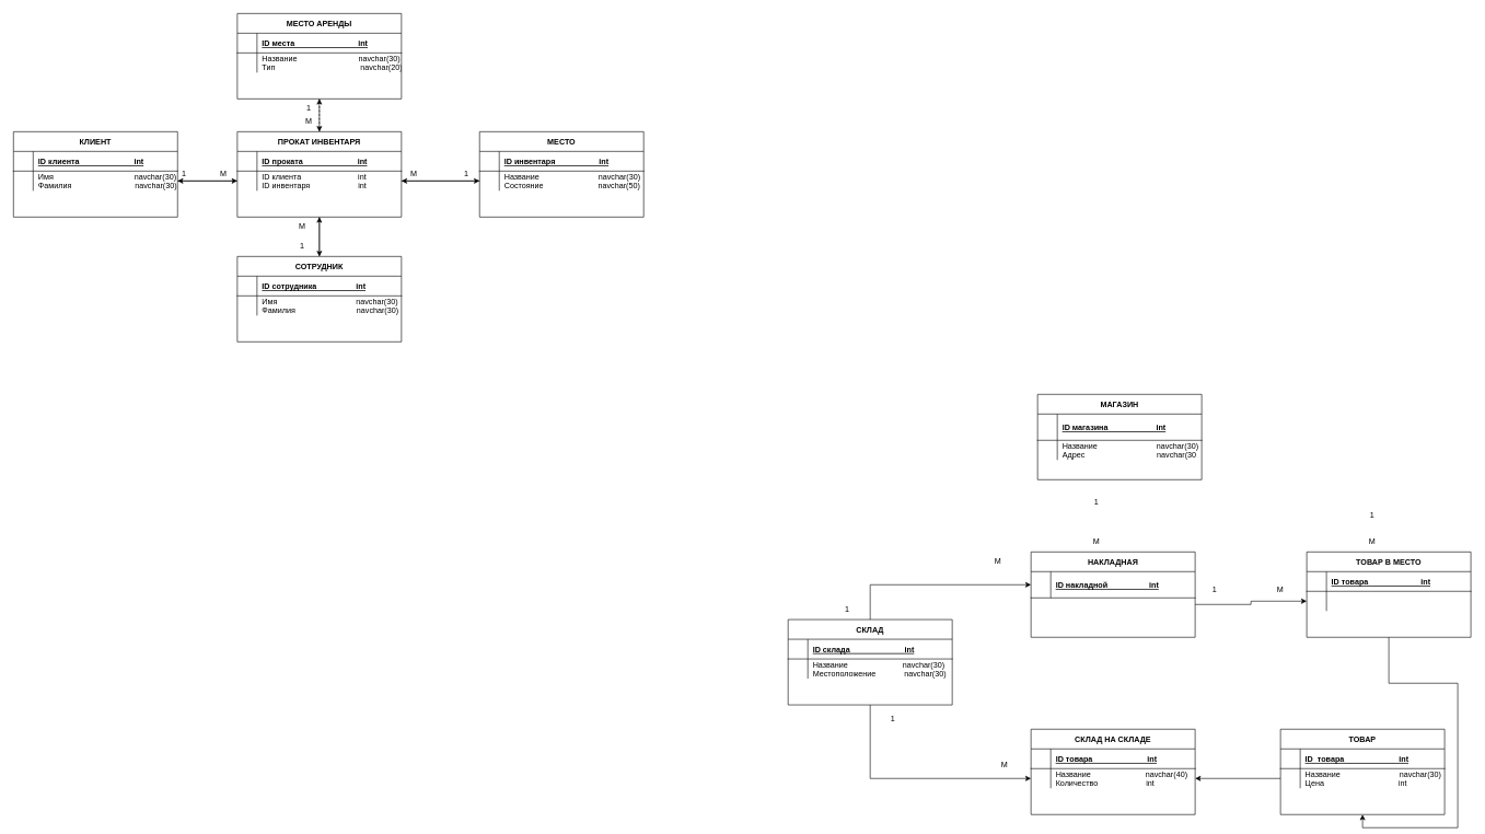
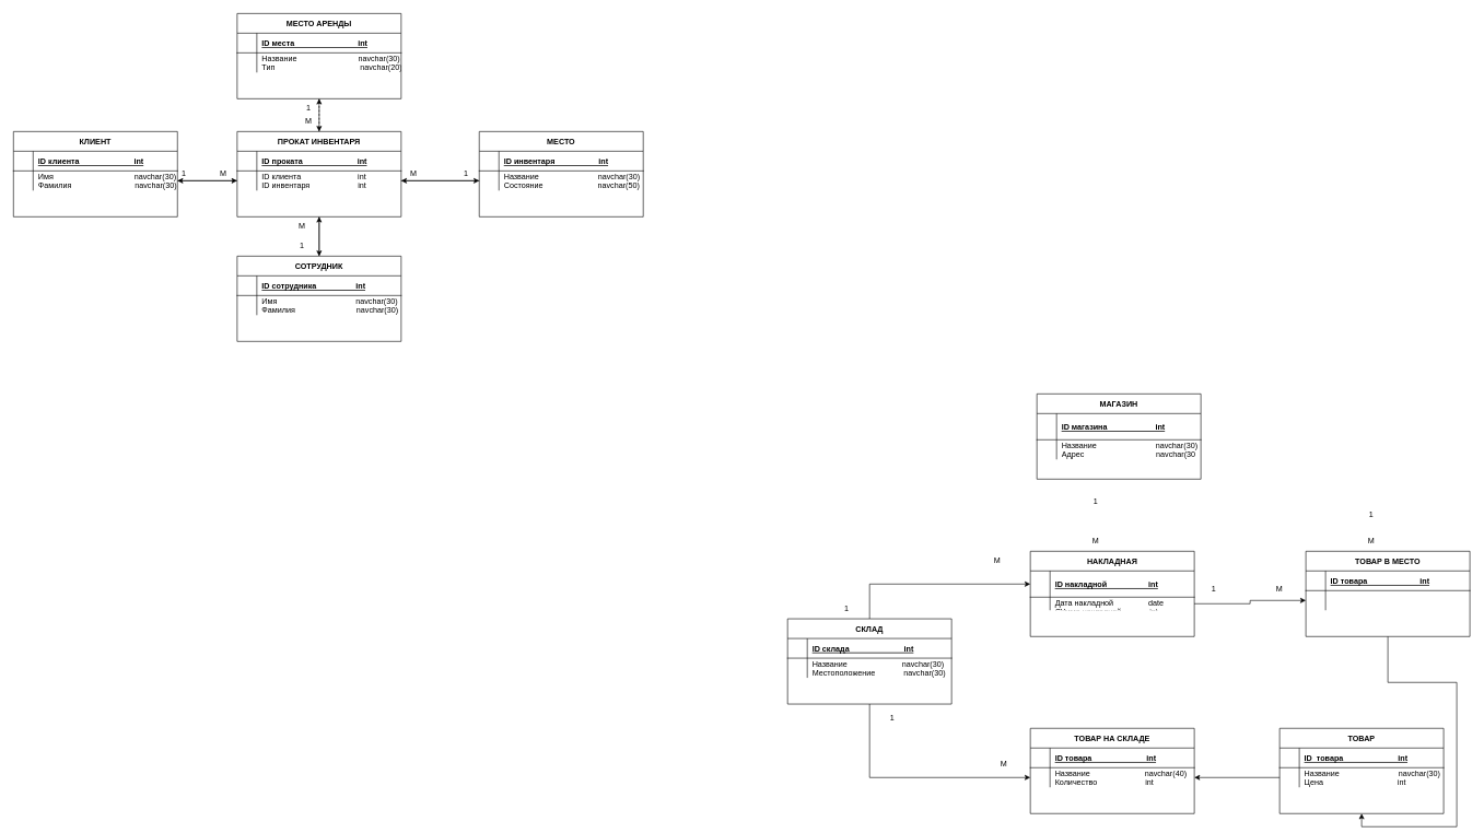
+ <mxCell id="90" value="Дата накладной                date&#10;СУмма накладной             int" style="shape=partialRectangle;overflow=hidden;connectable=0;fillColor=none;top=0;left=0;bottom=0;right=0;align=left;spacingLeft=6;" vertex="1" parent="88"><mxGeometry x="30" width="220" height="20" as="geometry"><mxRectangle width="220" height="20" as="alternateBounds" /></mxGeometry></mxCell>
- <mxCell id="91" value="СКЛАД НА СКЛАДЕ" style="shape=table;startSize=30;container=1;collapsible=1;childLayout=tableLayout;fixedRows=1;rowLines=0;fontStyle=1;align=center;resizeLast=1;" vertex="1" parent="1"><mxGeometry x="1570" y="1110" width="250" height="130" as="geometry" /></mxCell>
+ <mxCell id="91" value="ТОВАР НА СКЛАДЕ" style="shape=table;startSize=30;container=1;collapsible=1;childLayout=tableLayout;fixedRows=1;rowLines=0;fontStyle=1;align=center;resizeLast=1;" vertex="1" parent="1"><mxGeometry x="1570" y="1110" width="250" height="130" as="geometry" /></mxCell>
